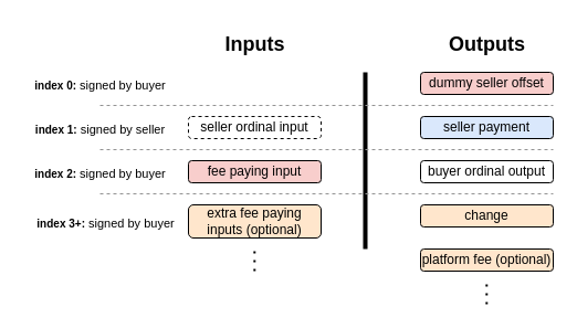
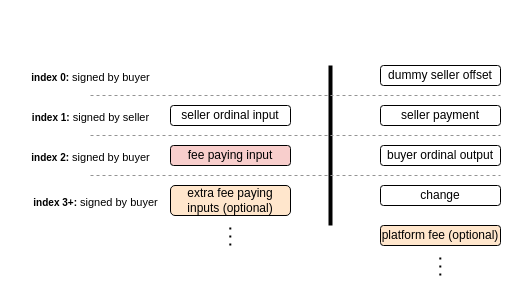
- <mxCell id="3" value="&lt;b&gt;&lt;font style=&quot;font-size: 18px;&quot;&gt;Inputs&lt;/font&gt;&lt;/b&gt;" style="text;html=1;align=center;verticalAlign=middle;resizable=0;points=[];autosize=1;strokeColor=none;fillColor=none;" vertex="1" parent="1"><mxGeometry x="190" y="20" width="80" height="40" as="geometry" /></mxCell>
- <mxCell id="8" value="&lt;b&gt;&lt;font style=&quot;font-size: 18px;&quot;&gt;Outputs&lt;/font&gt;&lt;/b&gt;" style="text;html=1;align=center;verticalAlign=middle;resizable=0;points=[];autosize=1;strokeColor=none;fillColor=none;" vertex="1" parent="1"><mxGeometry x="395" y="20" width="90" height="40" as="geometry" /></mxCell>
- <mxCell id="7" value="dummy seller offset " style="rounded=1;whiteSpace=wrap;html=1;fillColor=#f8cecc;" vertex="1" parent="1"><mxGeometry x="380" y="65" width="120" height="20" as="geometry" /></mxCell>
+ <mxCell id="7" value="dummy seller offset " style="rounded=1;whiteSpace=wrap;html=1;" vertex="1" parent="1"><mxGeometry x="380" y="65" width="120" height="20" as="geometry" /></mxCell>
- <mxCell id="4" value="seller ordinal input" style="rounded=1;whiteSpace=wrap;html=1;dashed=1;" vertex="1" parent="1"><mxGeometry x="170" y="105" width="120" height="20" as="geometry" /></mxCell>
+ <mxCell id="4" value="seller ordinal input" style="rounded=1;whiteSpace=wrap;html=1;" vertex="1" parent="1"><mxGeometry x="170" y="105" width="120" height="20" as="geometry" /></mxCell>
- <mxCell id="9" value="seller payment" style="rounded=1;whiteSpace=wrap;html=1;fillColor=#dae8fc;" vertex="1" parent="1"><mxGeometry x="380" y="105" width="120" height="20" as="geometry" /></mxCell>
+ <mxCell id="9" value="seller payment" style="rounded=1;whiteSpace=wrap;html=1;" vertex="1" parent="1"><mxGeometry x="380" y="105" width="120" height="20" as="geometry" /></mxCell>
- <mxCell id="11" value="change" style="rounded=1;whiteSpace=wrap;html=1;fillColor=#ffe6cc;" vertex="1" parent="1"><mxGeometry x="380" y="185" width="120" height="20" as="geometry" /></mxCell>
+ <mxCell id="11" value="change" style="rounded=1;whiteSpace=wrap;html=1;" vertex="1" parent="1"><mxGeometry x="380" y="185" width="120" height="20" as="geometry" /></mxCell>
